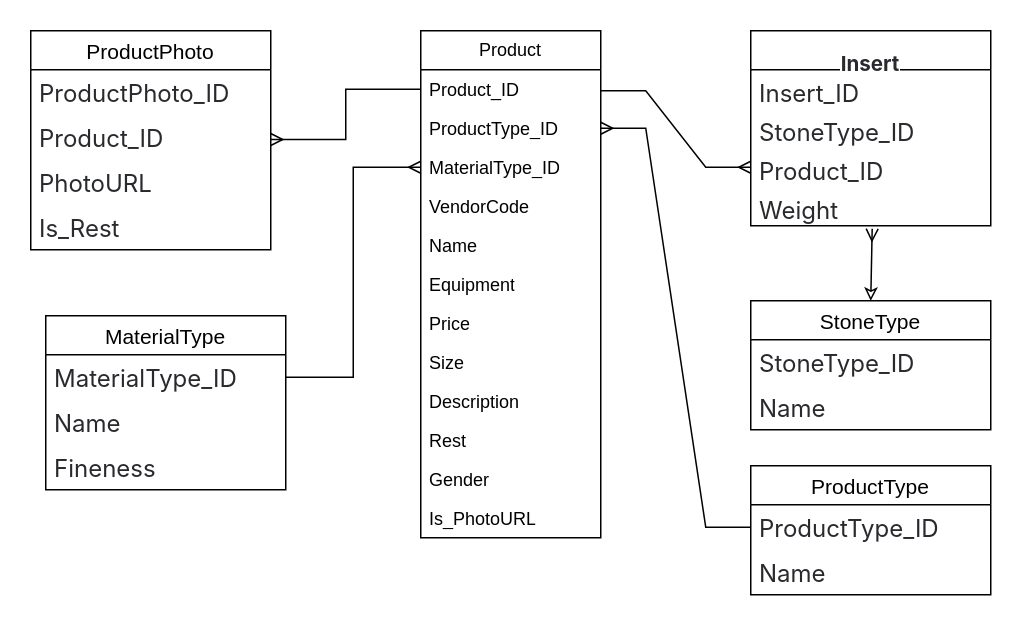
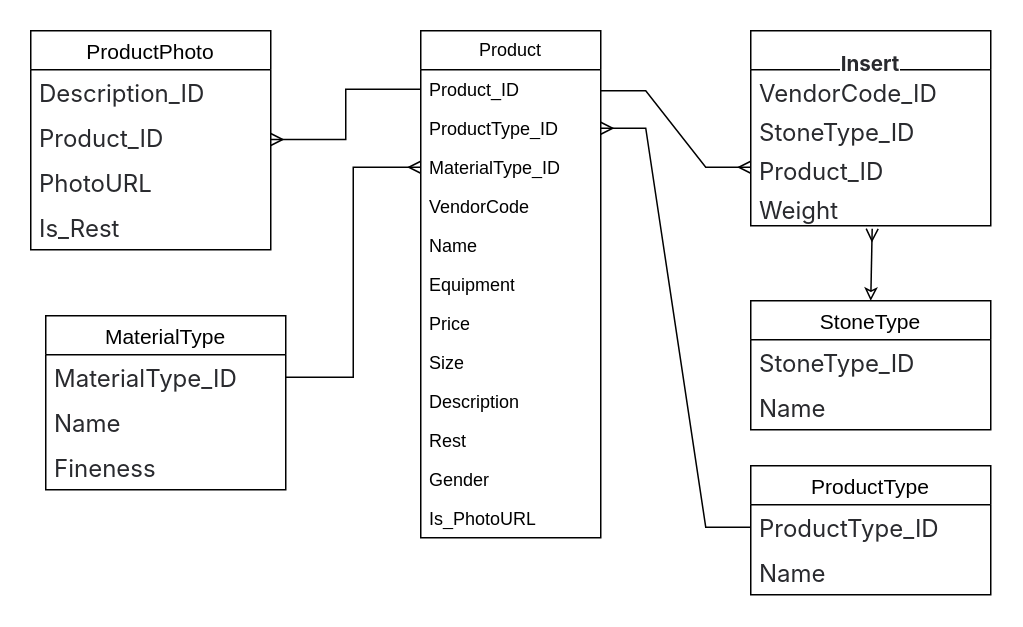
- <mxCell id="16" value="&lt;span style=&quot;color: rgb(41, 42, 46); font-family: ui-sans-serif, -apple-system, BlinkMacSystemFont, &amp;quot;Segoe UI&amp;quot;, Ubuntu, &amp;quot;Helvetica Neue&amp;quot;, sans-serif; font-size: 16px; white-space-collapse: preserve; background-color: rgb(255, 255, 255);&quot;&gt;ProductPhoto_ID&lt;/span&gt;" style="text;strokeColor=none;fillColor=none;spacingLeft=4;spacingRight=4;overflow=hidden;rotatable=0;points=[[0,0.5],[1,0.5]];portConstraint=eastwest;fontSize=12;whiteSpace=wrap;html=1;" vertex="1" parent="15"><mxGeometry y="26" width="160" height="30" as="geometry" /></mxCell>
+ <mxCell id="16" value="&lt;span style=&quot;color: rgb(41, 42, 46); font-family: ui-sans-serif, -apple-system, BlinkMacSystemFont, &amp;quot;Segoe UI&amp;quot;, Ubuntu, &amp;quot;Helvetica Neue&amp;quot;, sans-serif; font-size: 16px; white-space-collapse: preserve; background-color: rgb(255, 255, 255);&quot;&gt;Description_ID&lt;/span&gt;" style="text;strokeColor=none;fillColor=none;spacingLeft=4;spacingRight=4;overflow=hidden;rotatable=0;points=[[0,0.5],[1,0.5]];portConstraint=eastwest;fontSize=12;whiteSpace=wrap;html=1;" vertex="1" parent="15"><mxGeometry y="26" width="160" height="30" as="geometry" /></mxCell>
- <mxCell id="21" value="&lt;span style=&quot;color: rgb(41, 42, 46); font-family: ui-sans-serif, -apple-system, BlinkMacSystemFont, &amp;quot;Segoe UI&amp;quot;, Ubuntu, &amp;quot;Helvetica Neue&amp;quot;, sans-serif; font-size: 16px; white-space-collapse: preserve; background-color: rgb(255, 255, 255);&quot;&gt;Insert_ID&lt;/span&gt;" style="text;strokeColor=none;fillColor=none;align=left;verticalAlign=top;spacingLeft=4;spacingRight=4;overflow=hidden;rotatable=0;points=[[0,0.5],[1,0.5]];portConstraint=eastwest;whiteSpace=wrap;html=1;" vertex="1" parent="20"><mxGeometry y="26" width="160" height="26" as="geometry" /></mxCell>
+ <mxCell id="21" value="&lt;span style=&quot;color: rgb(41, 42, 46); font-family: ui-sans-serif, -apple-system, BlinkMacSystemFont, &amp;quot;Segoe UI&amp;quot;, Ubuntu, &amp;quot;Helvetica Neue&amp;quot;, sans-serif; font-size: 16px; white-space-collapse: preserve; background-color: rgb(255, 255, 255);&quot;&gt;VendorCode_ID&lt;/span&gt;" style="text;strokeColor=none;fillColor=none;align=left;verticalAlign=top;spacingLeft=4;spacingRight=4;overflow=hidden;rotatable=0;points=[[0,0.5],[1,0.5]];portConstraint=eastwest;whiteSpace=wrap;html=1;" vertex="1" parent="20"><mxGeometry y="26" width="160" height="26" as="geometry" /></mxCell>
